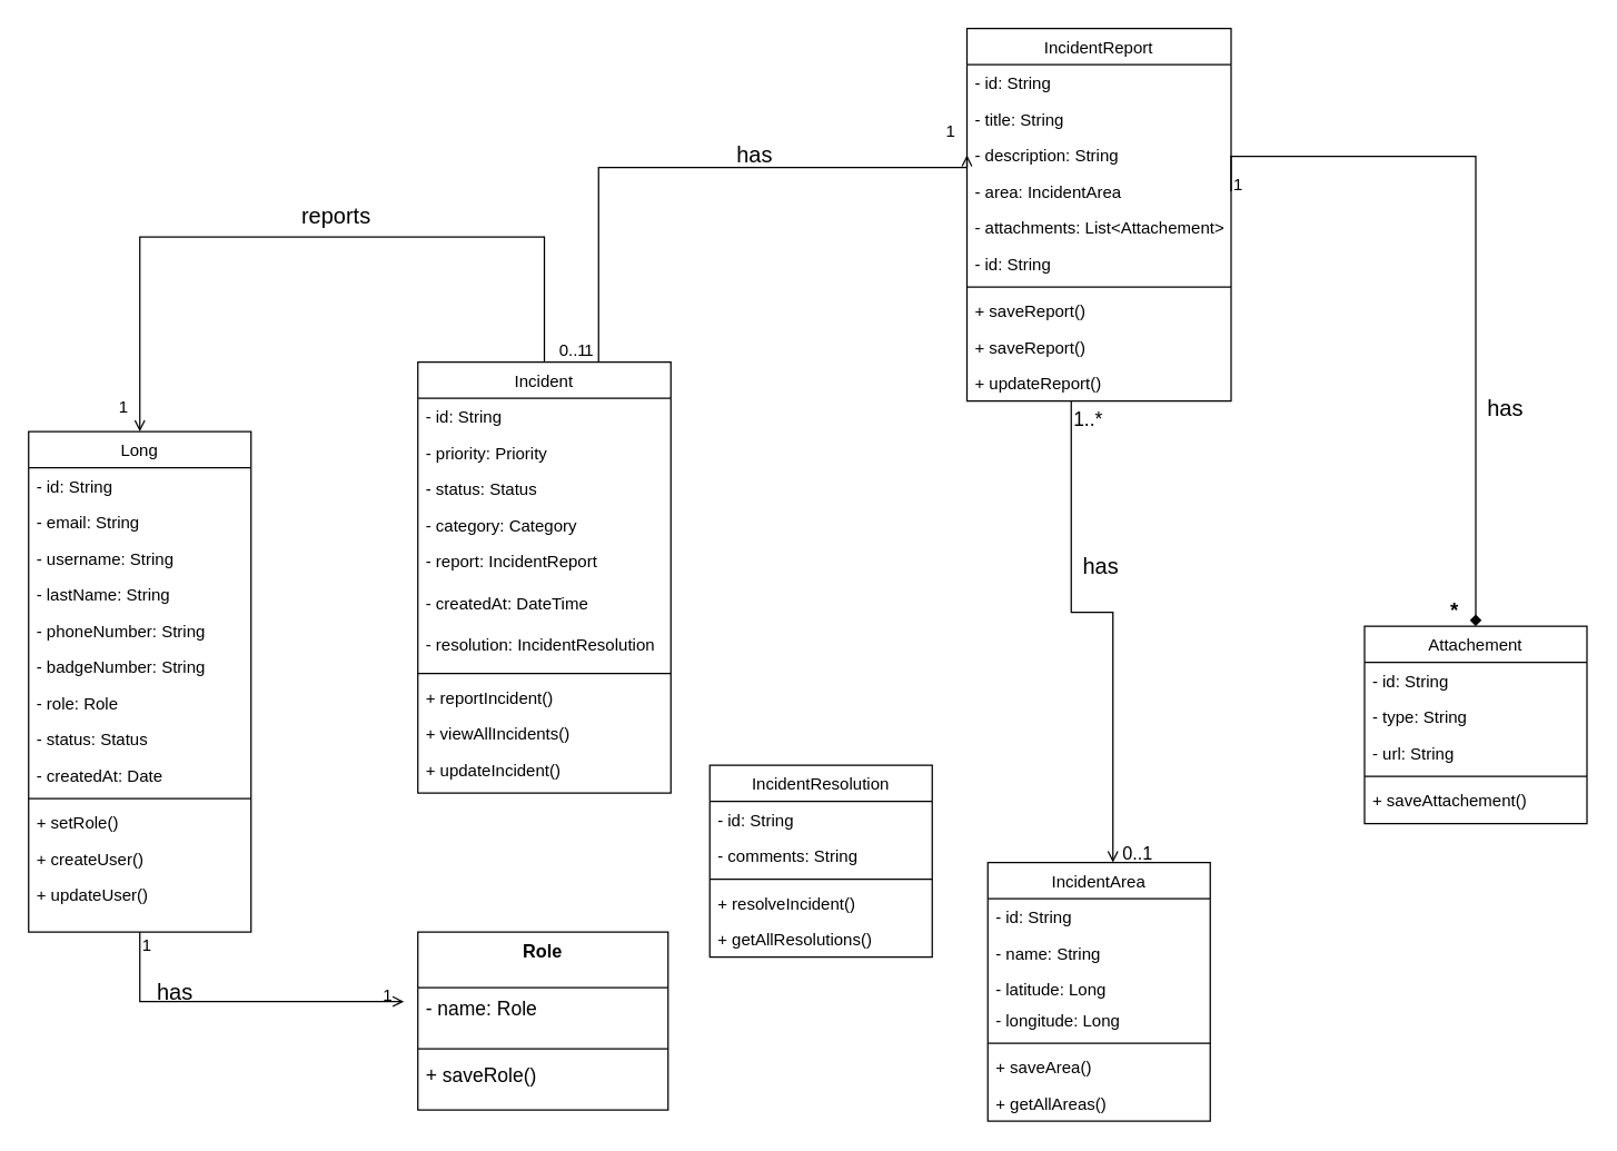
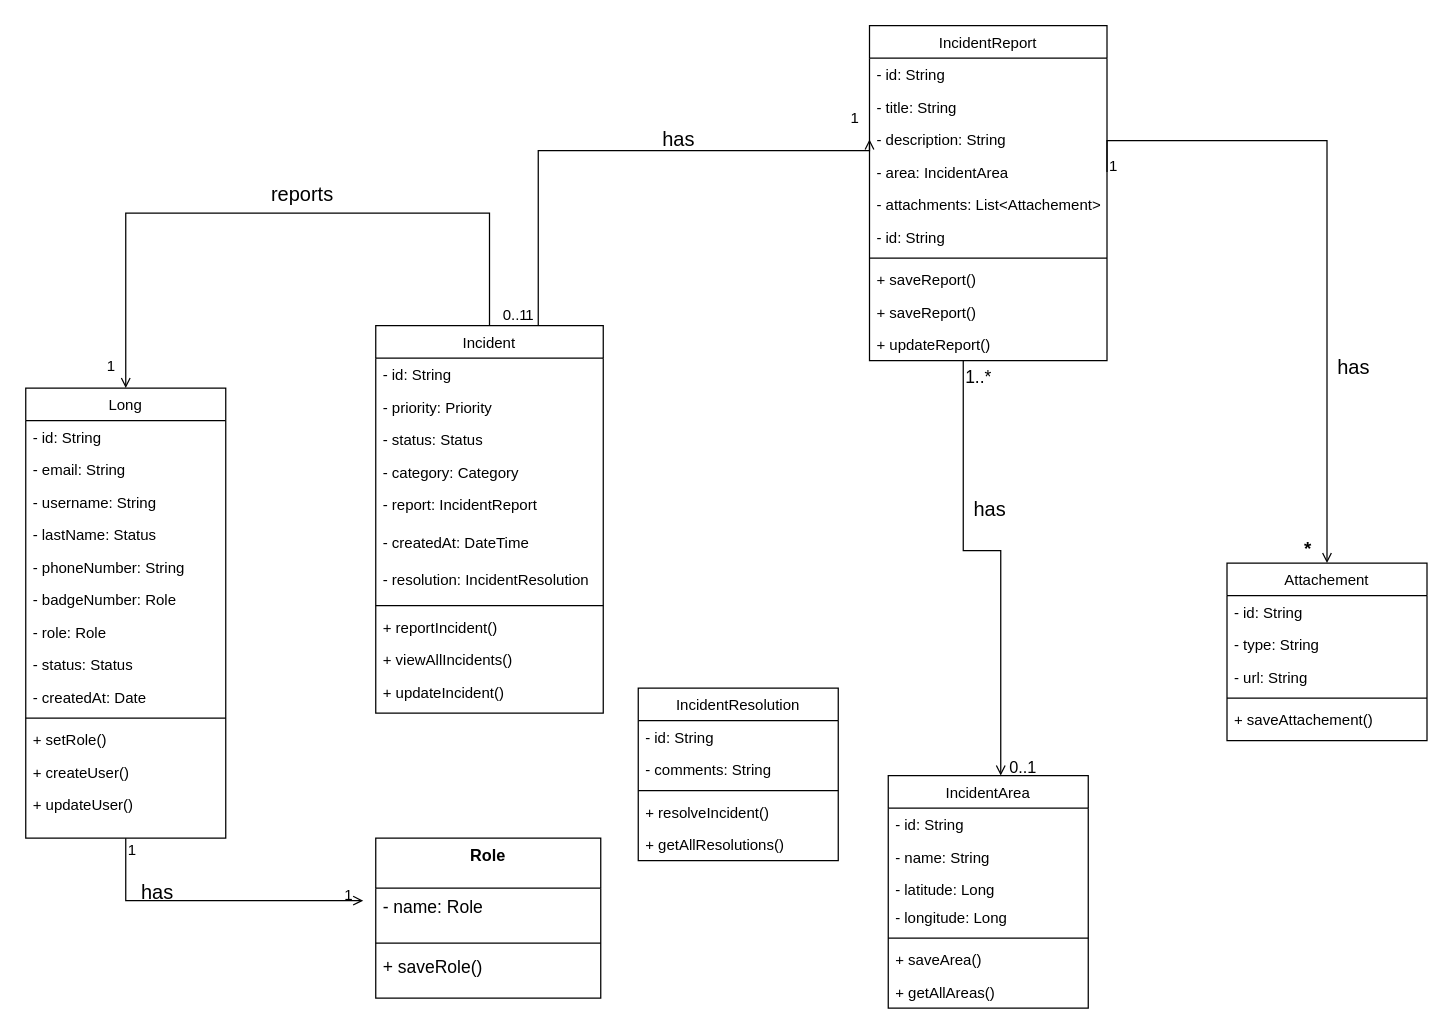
- <mxCell id="6" value="- lastName: String" style="text;align=left;verticalAlign=top;spacingLeft=4;spacingRight=4;overflow=hidden;rotatable=0;points=[[0,0.5],[1,0.5]];portConstraint=eastwest;" parent="2" vertex="1"><mxGeometry y="104" width="160" height="26" as="geometry" /></mxCell>
+ <mxCell id="6" value="- lastName: Status" style="text;align=left;verticalAlign=top;spacingLeft=4;spacingRight=4;overflow=hidden;rotatable=0;points=[[0,0.5],[1,0.5]];portConstraint=eastwest;" parent="2" vertex="1"><mxGeometry y="104" width="160" height="26" as="geometry" /></mxCell>
- <mxCell id="75" value="" style="endArrow=diamond;shadow=0;strokeWidth=1;rounded=0;curved=0;endFill=1;edgeStyle=elbowEdgeStyle;elbow=vertical;exitX=1;exitY=0.5;exitDx=0;exitDy=0;entryX=0.5;entryY=0;entryDx=0;entryDy=0;" parent="1" target="65" edge="1" source="46"><mxGeometry x="0.5" y="41" relative="1" as="geometry"><mxPoint x="830" y="110" as="sourcePoint" /><mxPoint x="1048.4" y="123.362" as="targetPoint" /><mxPoint x="-40" y="32" as="offset" /><Array as="points"><mxPoint x="940" y="112" /></Array></mxGeometry></mxCell>
+ <mxCell id="75" value="" style="endArrow=open;shadow=0;strokeWidth=1;rounded=0;curved=0;endFill=1;edgeStyle=elbowEdgeStyle;elbow=vertical;exitX=1;exitY=0.5;exitDx=0;exitDy=0;entryX=0.5;entryY=0;entryDx=0;entryDy=0;" parent="1" target="65" edge="1" source="46"><mxGeometry x="0.5" y="41" relative="1" as="geometry"><mxPoint x="830" y="110" as="sourcePoint" /><mxPoint x="1048.4" y="123.362" as="targetPoint" /><mxPoint x="-40" y="32" as="offset" /><Array as="points"><mxPoint x="940" y="112" /></Array></mxGeometry></mxCell>
- <mxCell id="8" value="- badgeNumber: String" style="text;align=left;verticalAlign=top;spacingLeft=4;spacingRight=4;overflow=hidden;rotatable=0;points=[[0,0.5],[1,0.5]];portConstraint=eastwest;" parent="2" vertex="1"><mxGeometry y="156" width="160" height="26" as="geometry" /></mxCell>
+ <mxCell id="8" value="- badgeNumber: Role" style="text;align=left;verticalAlign=top;spacingLeft=4;spacingRight=4;overflow=hidden;rotatable=0;points=[[0,0.5],[1,0.5]];portConstraint=eastwest;" parent="2" vertex="1"><mxGeometry y="156" width="160" height="26" as="geometry" /></mxCell>
